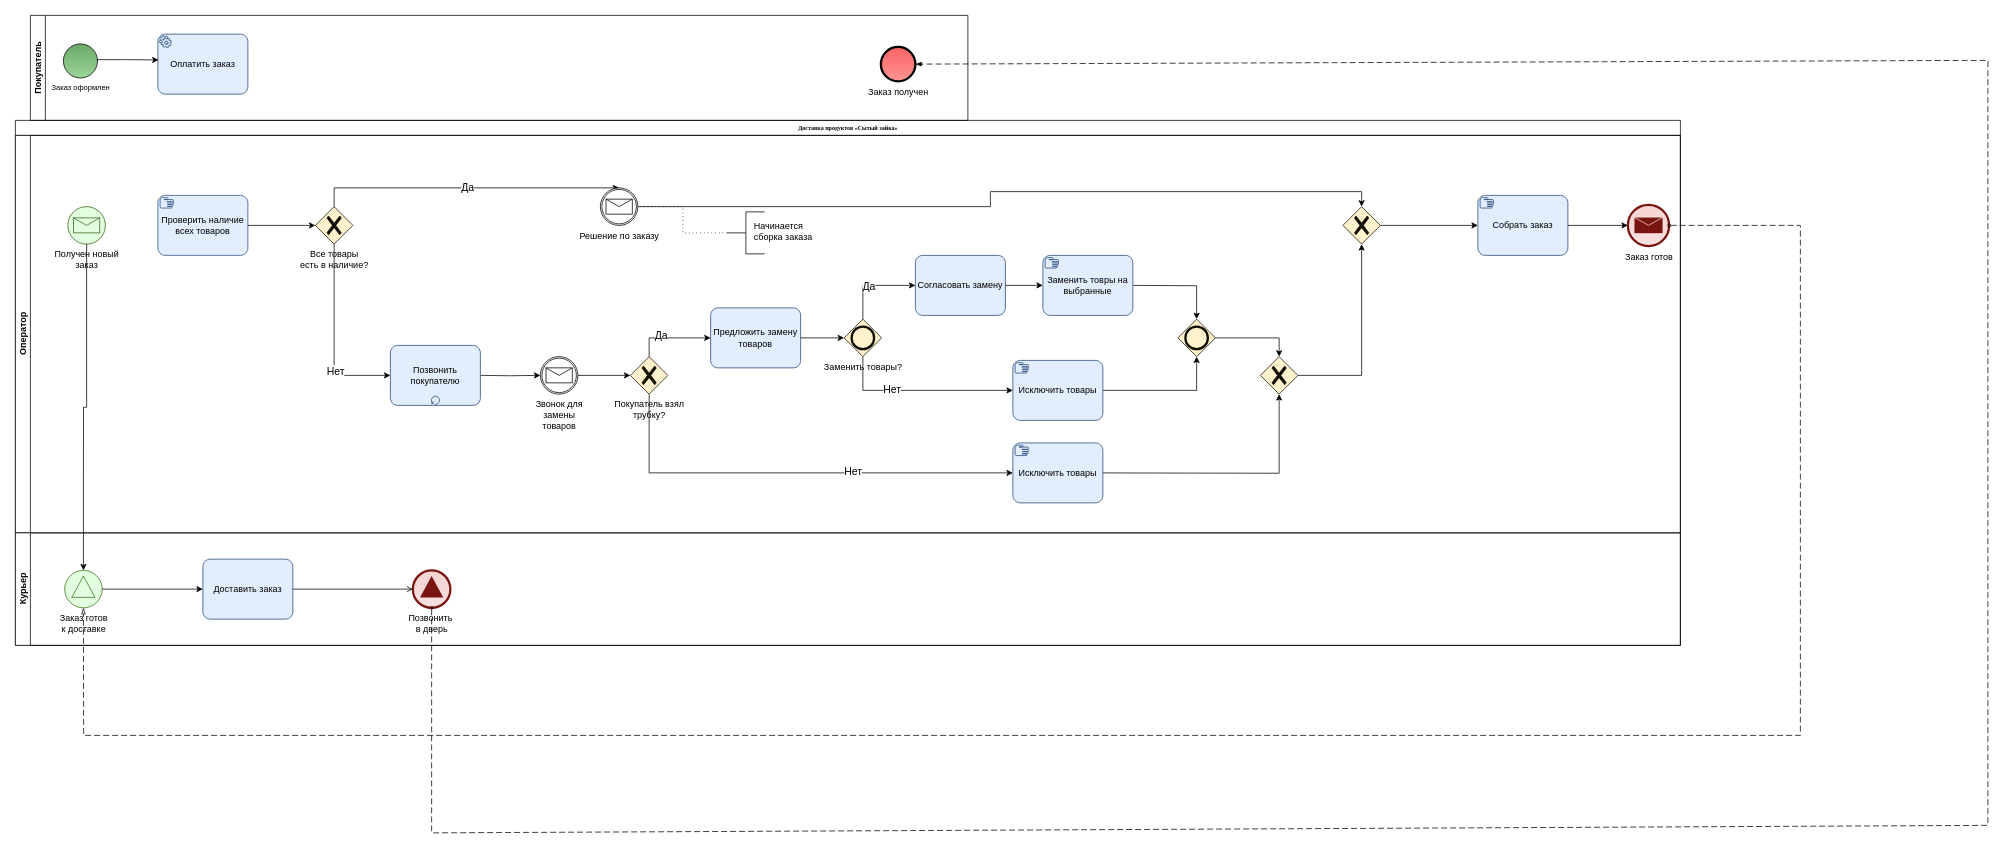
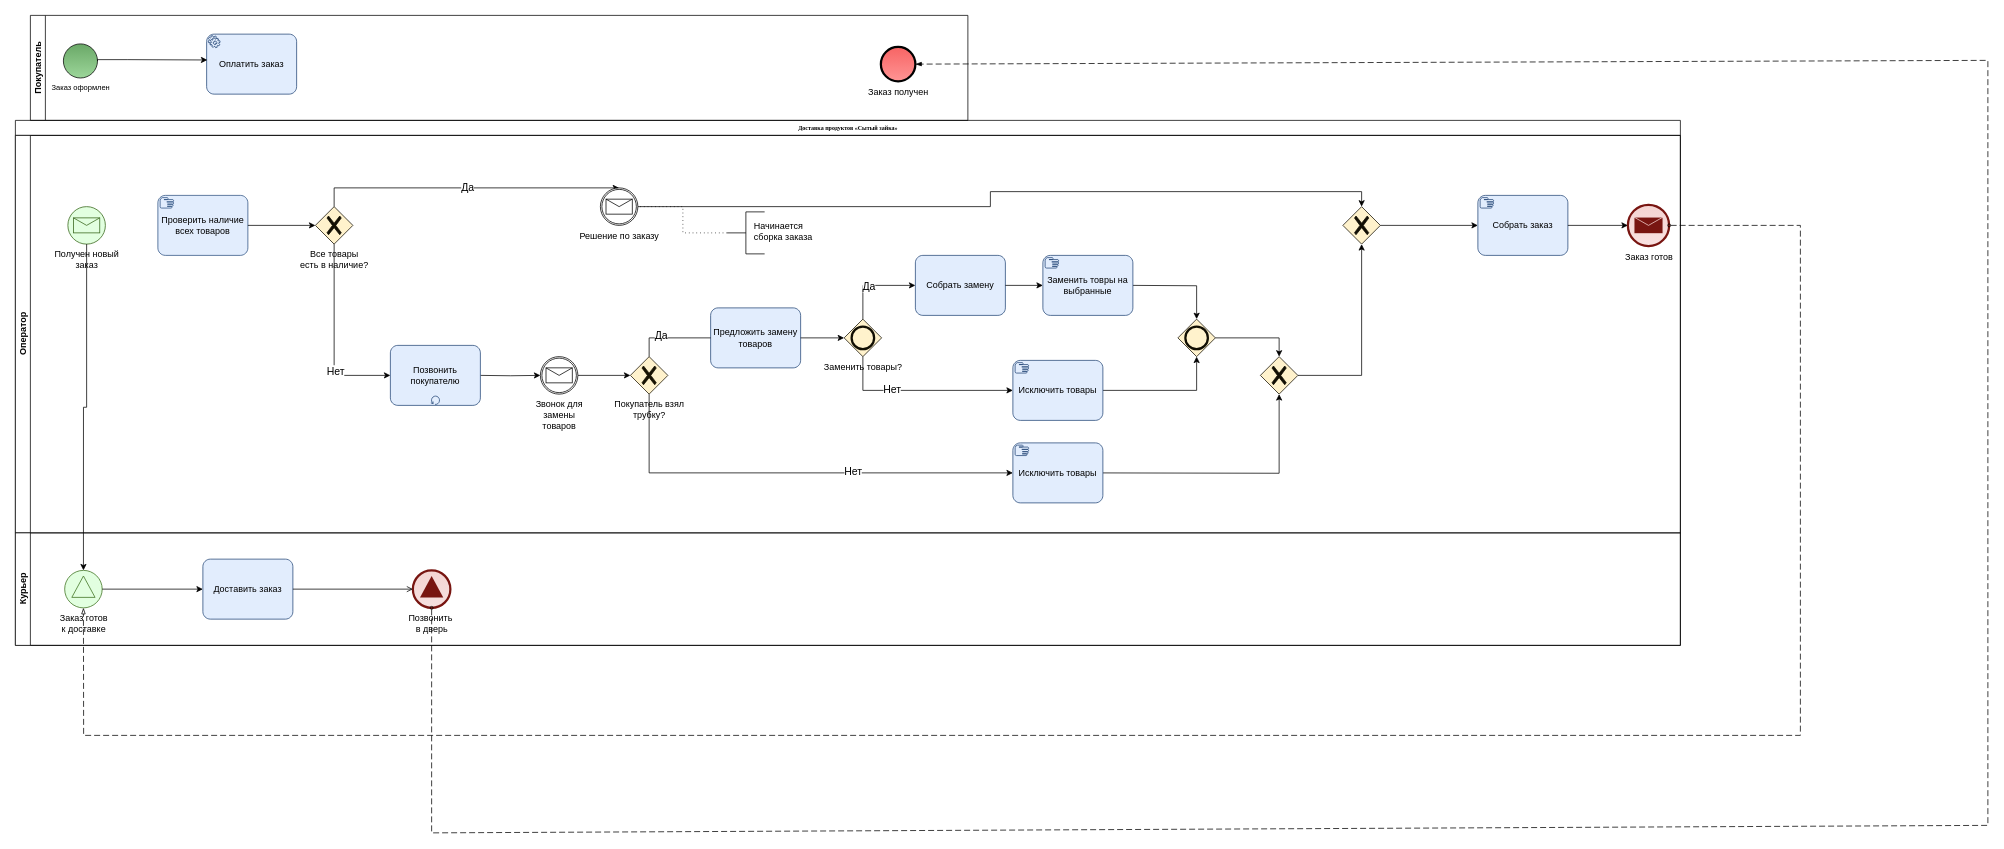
- <mxCell id="60" value="Оплатить заказ" style="points=[[0.25,0,0],[0.5,0,0],[0.75,0,0],[1,0.25,0],[1,0.5,0],[1,0.75,0],[0.75,1,0],[0.5,1,0],[0.25,1,0],[0,0.75,0],[0,0.5,0],[0,0.25,0]];shape=mxgraph.bpmn.task;whiteSpace=wrap;rectStyle=rounded;size=10;html=1;container=1;expand=0;collapsible=0;taskMarker=service;fillColor=#E2EDFD;strokeColor=#234676;" parent="58" vertex="1"><mxGeometry x="170" y="25" width="120" height="80" as="geometry" /></mxCell>
+ <mxCell id="60" value="Оплатить заказ" style="points=[[0.25,0,0],[0.5,0,0],[0.75,0,0],[1,0.25,0],[1,0.5,0],[1,0.75,0],[0.75,1,0],[0.5,1,0],[0.25,1,0],[0,0.75,0],[0,0.5,0],[0,0.25,0]];shape=mxgraph.bpmn.task;whiteSpace=wrap;rectStyle=rounded;size=10;html=1;container=1;expand=0;collapsible=0;taskMarker=service;fillColor=#E2EDFD;strokeColor=#234676;" parent="58" vertex="1"><mxGeometry x="235" y="25" width="120" height="80" as="geometry" /></mxCell>
- <mxCell id="28" value="Согласовать замену" style="points=[[0.25,0,0],[0.5,0,0],[0.75,0,0],[1,0.25,0],[1,0.5,0],[1,0.75,0],[0.75,1,0],[0.5,1,0],[0.25,1,0],[0,0.75,0],[0,0.5,0],[0,0.25,0]];shape=mxgraph.bpmn.task;whiteSpace=wrap;rectStyle=rounded;size=10;html=1;container=1;expand=0;collapsible=0;taskMarker=abstract;fillColor=#E2EDFD;strokeColor=#234676;" parent="3" vertex="1"><mxGeometry x="1200" y="160" width="120" height="80" as="geometry" /></mxCell>
+ <mxCell id="28" value="Собрать замену" style="points=[[0.25,0,0],[0.5,0,0],[0.75,0,0],[1,0.25,0],[1,0.5,0],[1,0.75,0],[0.75,1,0],[0.5,1,0],[0.25,1,0],[0,0.75,0],[0,0.5,0],[0,0.25,0]];shape=mxgraph.bpmn.task;whiteSpace=wrap;rectStyle=rounded;size=10;html=1;container=1;expand=0;collapsible=0;taskMarker=abstract;fillColor=#E2EDFD;strokeColor=#234676;" parent="3" vertex="1"><mxGeometry x="1200" y="160" width="120" height="80" as="geometry" /></mxCell>
- <mxCell id="18" style="edgeStyle=orthogonalEdgeStyle;rounded=0;orthogonalLoop=1;jettySize=auto;html=1;entryX=0;entryY=0.5;entryDx=0;entryDy=0;entryPerimeter=0;exitX=0.5;exitY=0;exitDx=0;exitDy=0;exitPerimeter=0;" parent="3" source="16" target="17" edge="1"><mxGeometry relative="1" as="geometry"><mxPoint x="850" y="315" as="sourcePoint" /><Array as="points"><mxPoint x="845" y="270" /></Array></mxGeometry></mxCell>
+ <mxCell id="18" style="edgeStyle=orthogonalEdgeStyle;rounded=0;orthogonalLoop=1;jettySize=auto;html=1;entryX=0;entryY=0.5;entryDx=0;entryDy=0;entryPerimeter=0;exitX=0.5;exitY=0;exitDx=0;exitDy=0;exitPerimeter=0;endArrow=none;" parent="3" source="16" target="17" edge="1"><mxGeometry relative="1" as="geometry"><mxPoint x="850" y="315" as="sourcePoint" /><Array as="points"><mxPoint x="845" y="270" /></Array></mxGeometry></mxCell>
